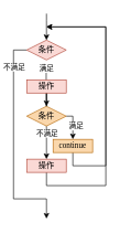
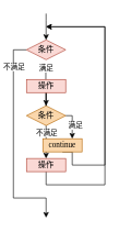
- <mxCell id="8" value="&lt;font face=&quot;consolas&quot;&gt;continue&lt;/font&gt;" style="rounded=0;whiteSpace=wrap;html=1;fillColor=#fad7ac;strokeColor=#b46504;" parent="1" vertex="1"><mxGeometry x="80" y="210" width="60" height="20" as="geometry" /></mxCell>
+ <mxCell id="8" value="&lt;font face=&quot;consolas&quot;&gt;continue&lt;/font&gt;" style="rounded=0;whiteSpace=wrap;html=1;fillColor=#fad7ac;strokeColor=#b46504;" parent="1" vertex="1"><mxGeometry x="65" y="210" width="60" height="20" as="geometry" /></mxCell>
